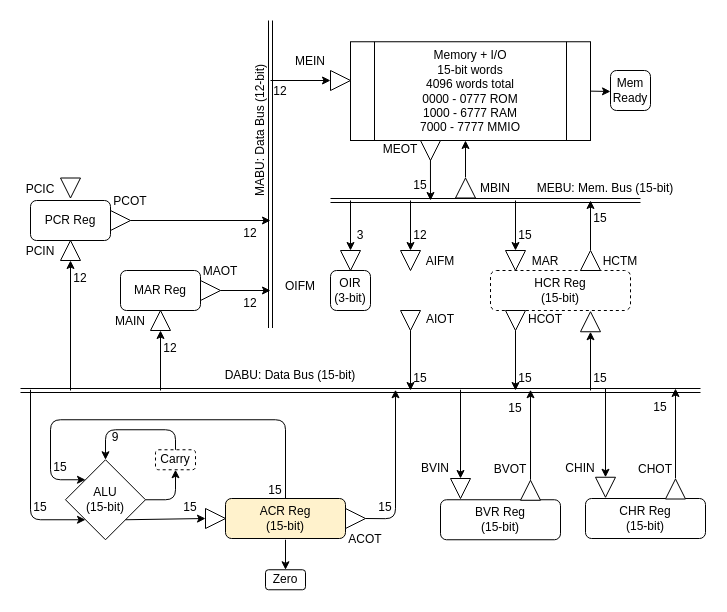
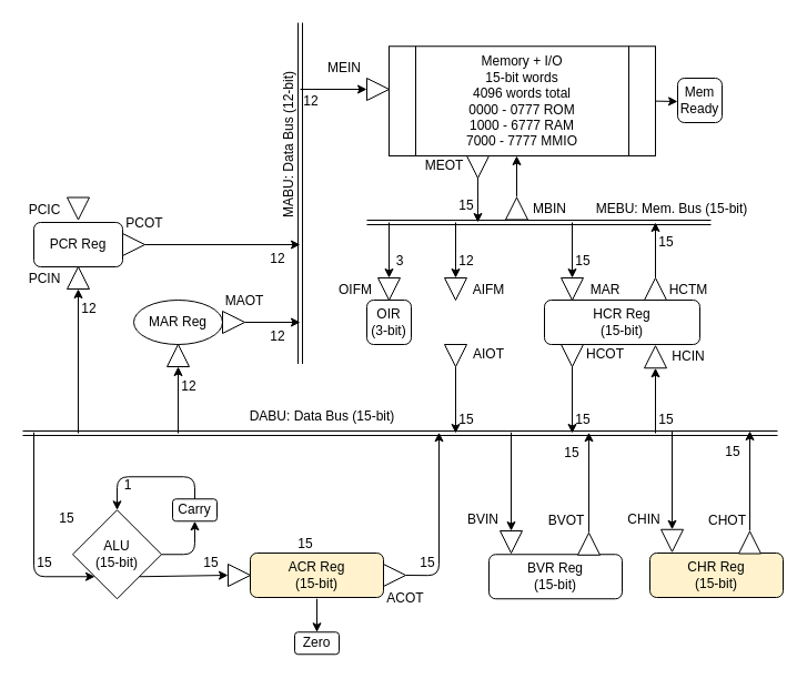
- <mxCell id="25" value="OIFM" style="text;html=1;align=center;verticalAlign=middle;whiteSpace=wrap;rounded=0;" parent="1" vertex="1"><mxGeometry x="280" y="277.5" width="40" height="17.5" as="geometry" /></mxCell>
+ <mxCell id="25" value="OIFM" style="text;html=1;align=center;verticalAlign=middle;whiteSpace=wrap;rounded=0;" parent="1" vertex="1"><mxGeometry x="300" y="252.5" width="40" height="17.5" as="geometry" /></mxCell>
- <mxCell id="7" value="MAR Reg" style="rounded=1;whiteSpace=wrap;html=1;" parent="1" vertex="1"><mxGeometry x="120" y="270" width="80" height="40" as="geometry" /></mxCell>
+ <mxCell id="7" value="MAR Reg" style="ellipse;whiteSpace=wrap;html=1;" parent="1" vertex="1"><mxGeometry x="120" y="270" width="80" height="40" as="geometry" /></mxCell>
- <mxCell id="31" value="HCR Reg&lt;div&gt;(15-bit)&lt;/div&gt;" style="rounded=1;whiteSpace=wrap;html=1;dashed=1;" parent="1" vertex="1"><mxGeometry x="490" y="270" width="140" height="40" as="geometry" /></mxCell>
+ <mxCell id="31" value="HCR Reg&lt;div&gt;(15-bit)&lt;/div&gt;" style="rounded=1;whiteSpace=wrap;html=1;" parent="1" vertex="1"><mxGeometry x="490" y="270" width="140" height="40" as="geometry" /></mxCell>
- <mxCell id="9" value="MAIN" style="text;html=1;align=center;verticalAlign=middle;whiteSpace=wrap;rounded=0;" parent="1" vertex="1"><mxGeometry x="110" y="312.5" width="40" height="17.5" as="geometry" /></mxCell>
+ <mxCell id="97" value="HCIN" style="text;html=1;align=center;verticalAlign=middle;whiteSpace=wrap;rounded=0;" parent="1" vertex="1"><mxGeometry x="600" y="312.5" width="40" height="17.5" as="geometry" /></mxCell>
- <mxCell id="52" value="" style="endArrow=classic;html=1;rounded=1;entryX=0;entryY=0;entryDx=0;entryDy=0;exitX=0.5;exitY=0;exitDx=0;exitDy=0;curved=0;" parent="1" source="45" target="42" edge="1"><mxGeometry width="50" height="50" relative="1" as="geometry"><mxPoint x="275" y="509.25" as="sourcePoint" /><mxPoint x="325" y="459.25" as="targetPoint" /><Array as="points"><mxPoint x="285" y="419.25" /><mxPoint x="50" y="419.25" /><mxPoint x="50" y="479.25" /></Array></mxGeometry></mxCell>
- <mxCell id="54" value="9" style="text;html=1;align=center;verticalAlign=middle;whiteSpace=wrap;rounded=0;" parent="1" vertex="1"><mxGeometry x="105" y="429.25" width="20" height="15" as="geometry" /></mxCell>
+ <mxCell id="54" value="1" style="text;html=1;align=center;verticalAlign=middle;whiteSpace=wrap;rounded=0;" parent="1" vertex="1"><mxGeometry x="105" y="429.25" width="20" height="15" as="geometry" /></mxCell>
- <mxCell id="49" value="Carry" style="rounded=1;whiteSpace=wrap;html=1;dashed=1;" parent="1" vertex="1"><mxGeometry x="155" y="449.25" width="40" height="20" as="geometry" /></mxCell>
+ <mxCell id="49" value="Carry" style="rounded=1;whiteSpace=wrap;html=1;" parent="1" vertex="1"><mxGeometry x="155" y="449.25" width="40" height="20" as="geometry" /></mxCell>
- <mxCell id="100" value="CHR Reg&lt;div&gt;(15-bit)&lt;/div&gt;" style="rounded=1;whiteSpace=wrap;html=1;" parent="1" vertex="1"><mxGeometry x="585" y="498" width="120" height="40" as="geometry" /></mxCell>
+ <mxCell id="100" value="CHR Reg&lt;div&gt;(15-bit)&lt;/div&gt;" style="rounded=1;whiteSpace=wrap;html=1;fillColor=#fff2cc;" parent="1" vertex="1"><mxGeometry x="585" y="498" width="120" height="40" as="geometry" /></mxCell>
